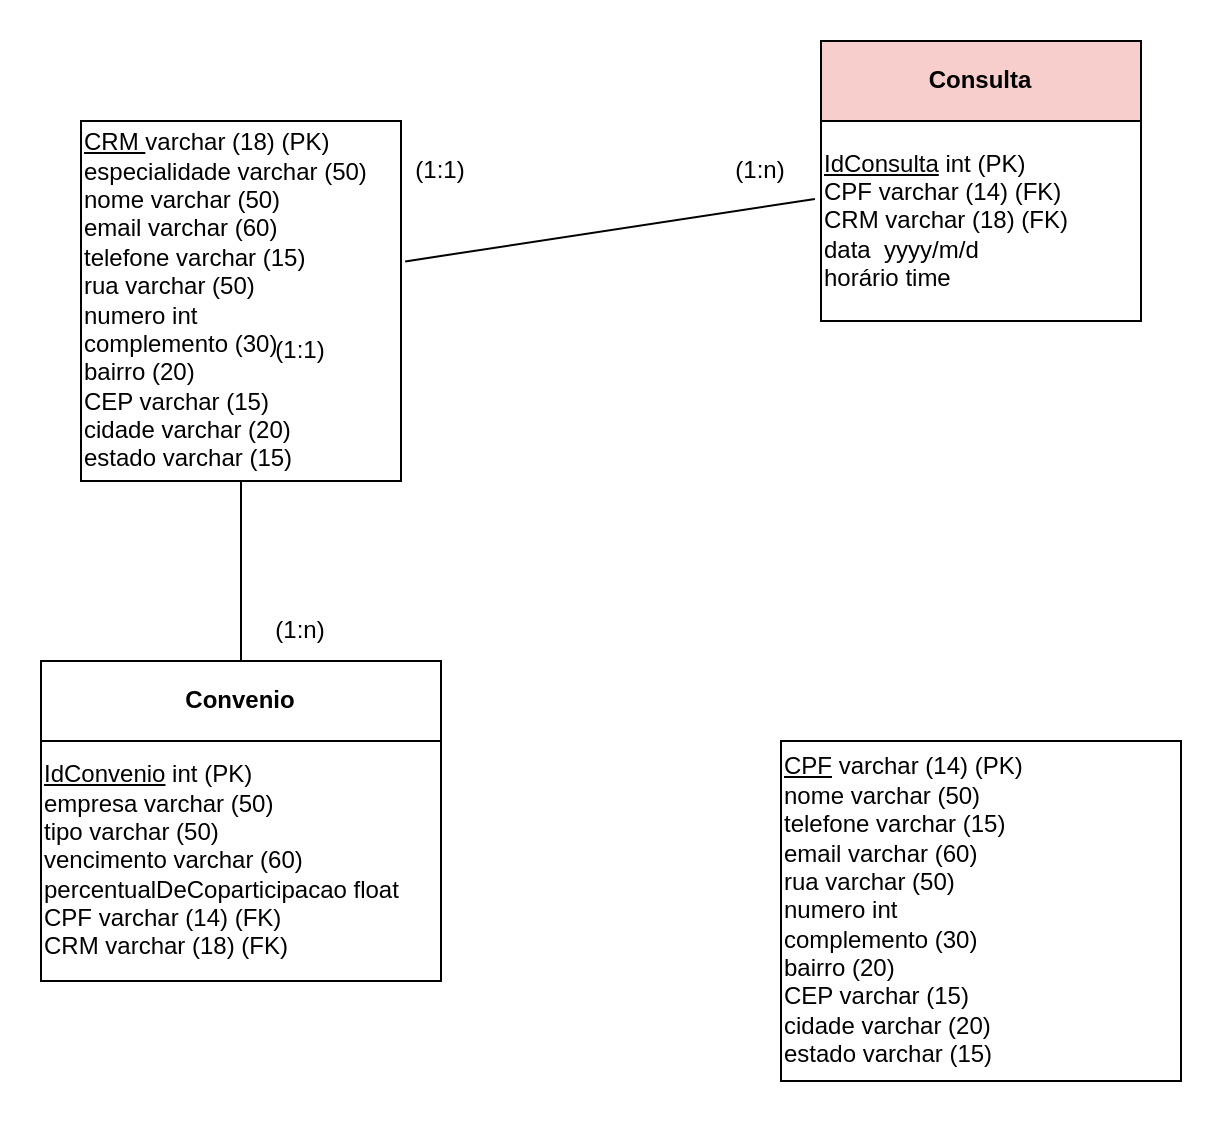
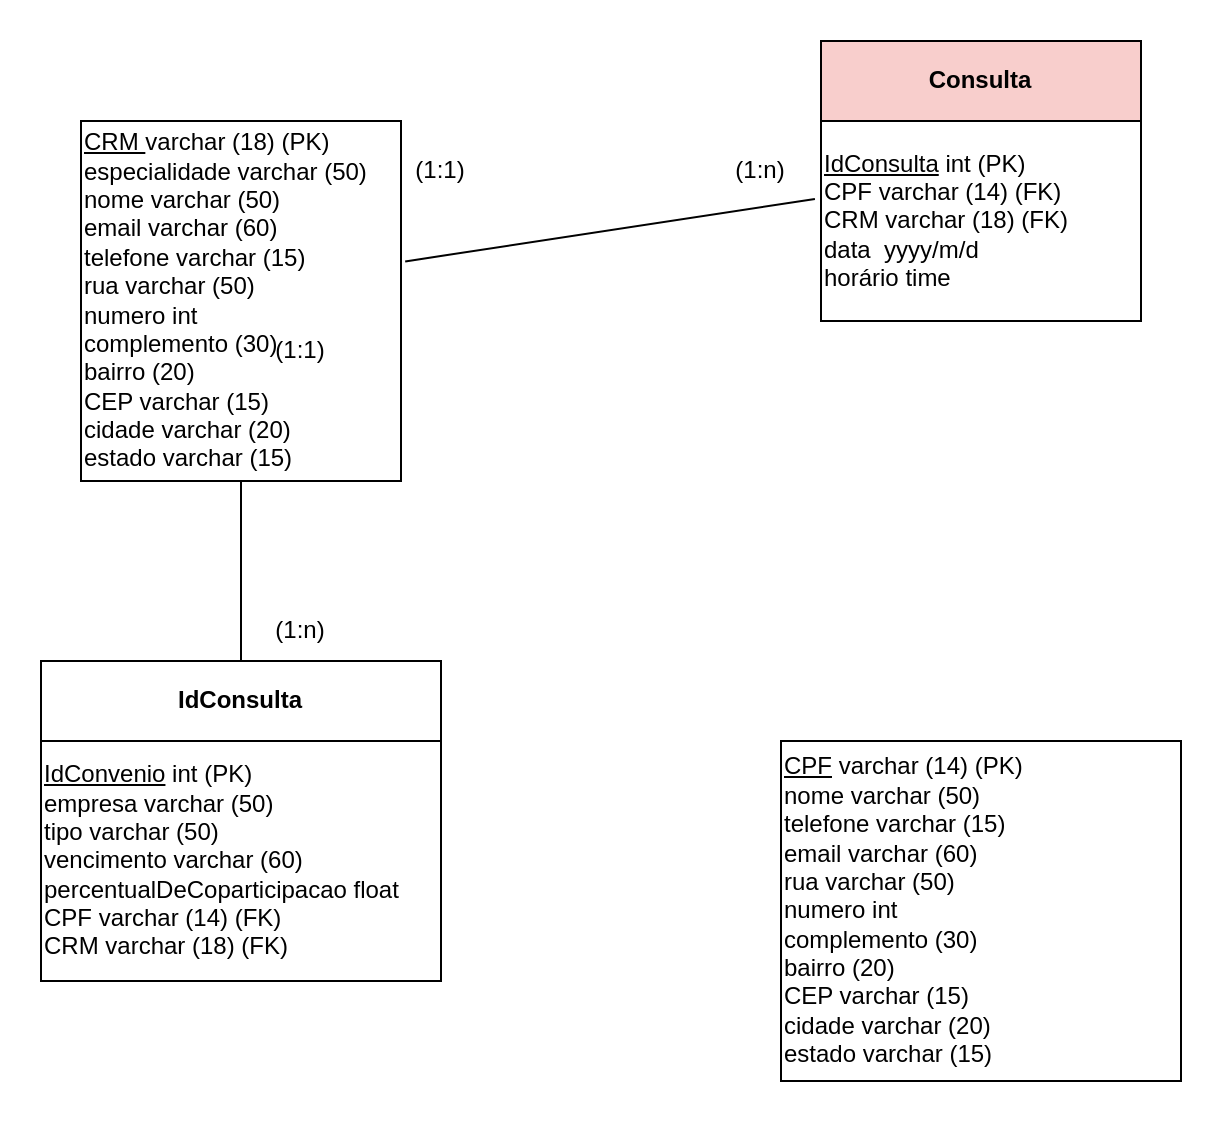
- <mxCell id="8" value="&lt;b&gt;Convenio&lt;/b&gt;" style="rounded=0;whiteSpace=wrap;html=1;" vertex="1" parent="1"><mxGeometry x="20" y="330" width="200" height="40" as="geometry" /></mxCell>
+ <mxCell id="8" value="&lt;b&gt;IdConsulta&lt;/b&gt;" style="rounded=0;whiteSpace=wrap;html=1;" vertex="1" parent="1"><mxGeometry x="20" y="330" width="200" height="40" as="geometry" /></mxCell>
